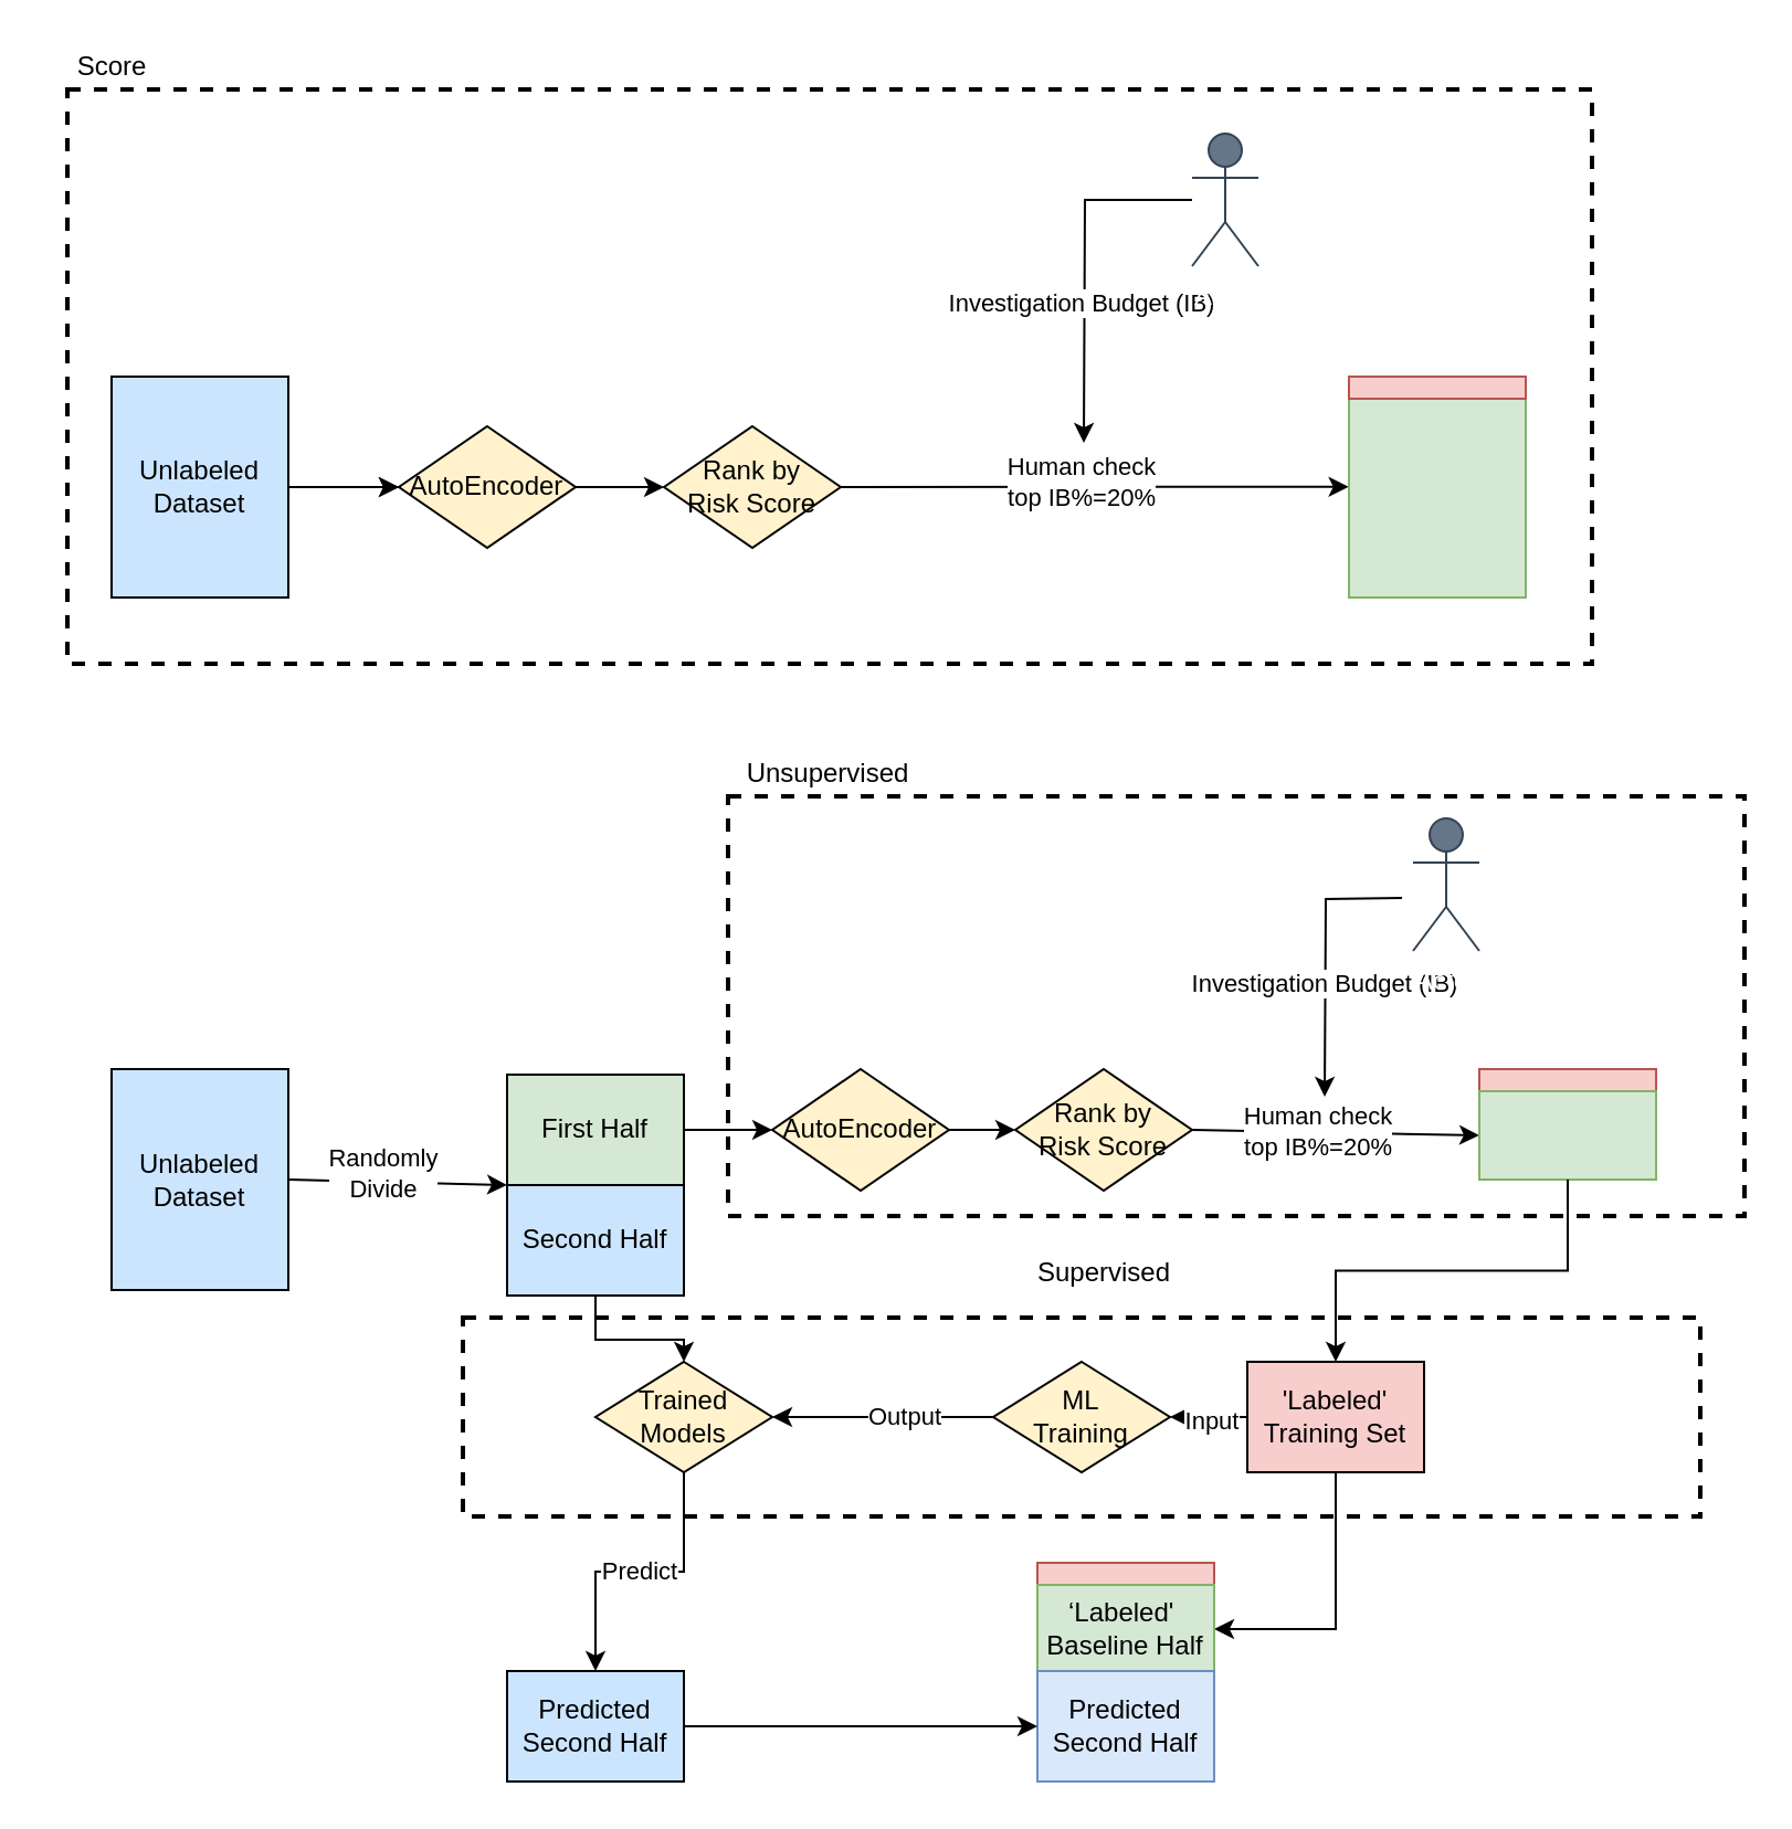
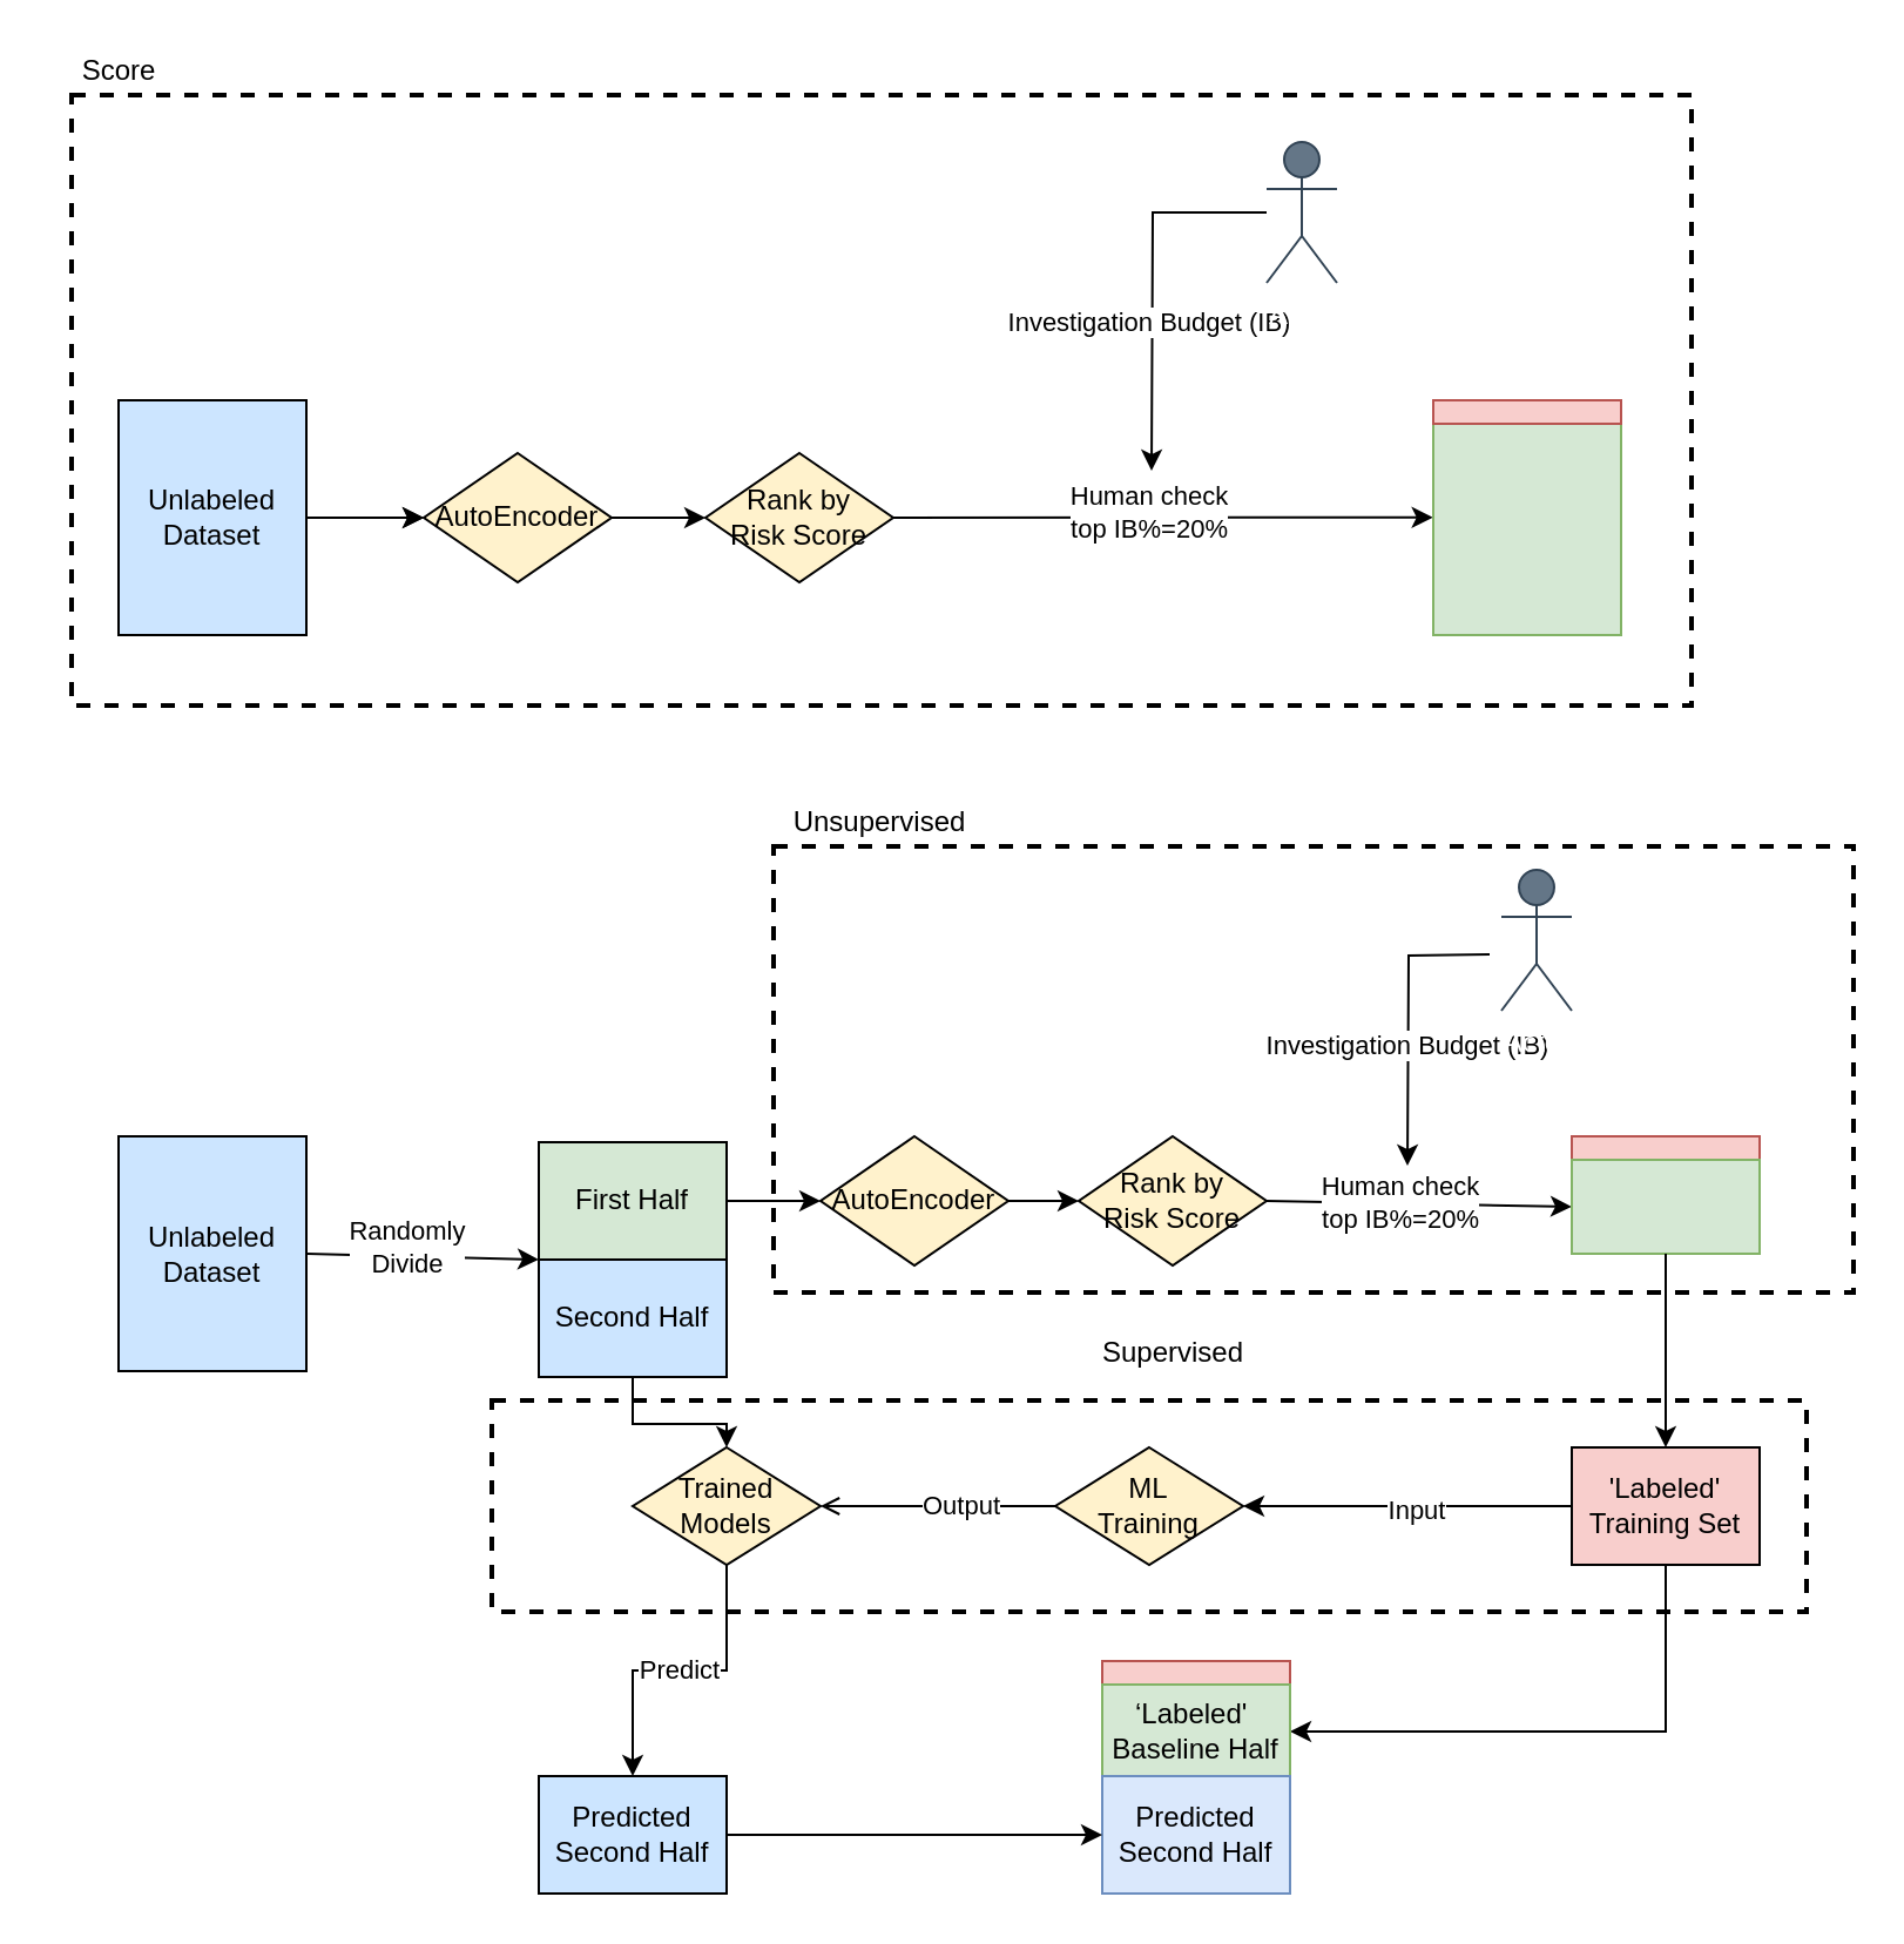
- <mxCell id="41" style="edgeStyle=orthogonalEdgeStyle;rounded=0;orthogonalLoop=1;jettySize=auto;html=1;exitX=0;exitY=0.5;exitDx=0;exitDy=0;entryX=1;entryY=0.5;entryDx=0;entryDy=0;" parent="1" source="43" target="27" edge="1"><mxGeometry relative="1" as="geometry" /></mxCell>
+ <mxCell id="41" style="edgeStyle=orthogonalEdgeStyle;rounded=0;orthogonalLoop=1;jettySize=auto;html=1;exitX=0;exitY=0.5;exitDx=0;exitDy=0;entryX=1;entryY=0.5;entryDx=0;entryDy=0;endArrow=open;" parent="1" source="43" target="27" edge="1"><mxGeometry relative="1" as="geometry" /></mxCell>
- <mxCell id="25" value="'Labeled' Training Set" style="rounded=0;whiteSpace=wrap;html=1;fillColor=#F8CECC;" parent="1" vertex="1"><mxGeometry x="564" y="616" width="80" height="50" as="geometry" /></mxCell>
+ <mxCell id="25" value="'Labeled' Training Set" style="rounded=0;whiteSpace=wrap;html=1;fillColor=#F8CECC;" parent="1" vertex="1"><mxGeometry x="669" y="616" width="80" height="50" as="geometry" /></mxCell>
